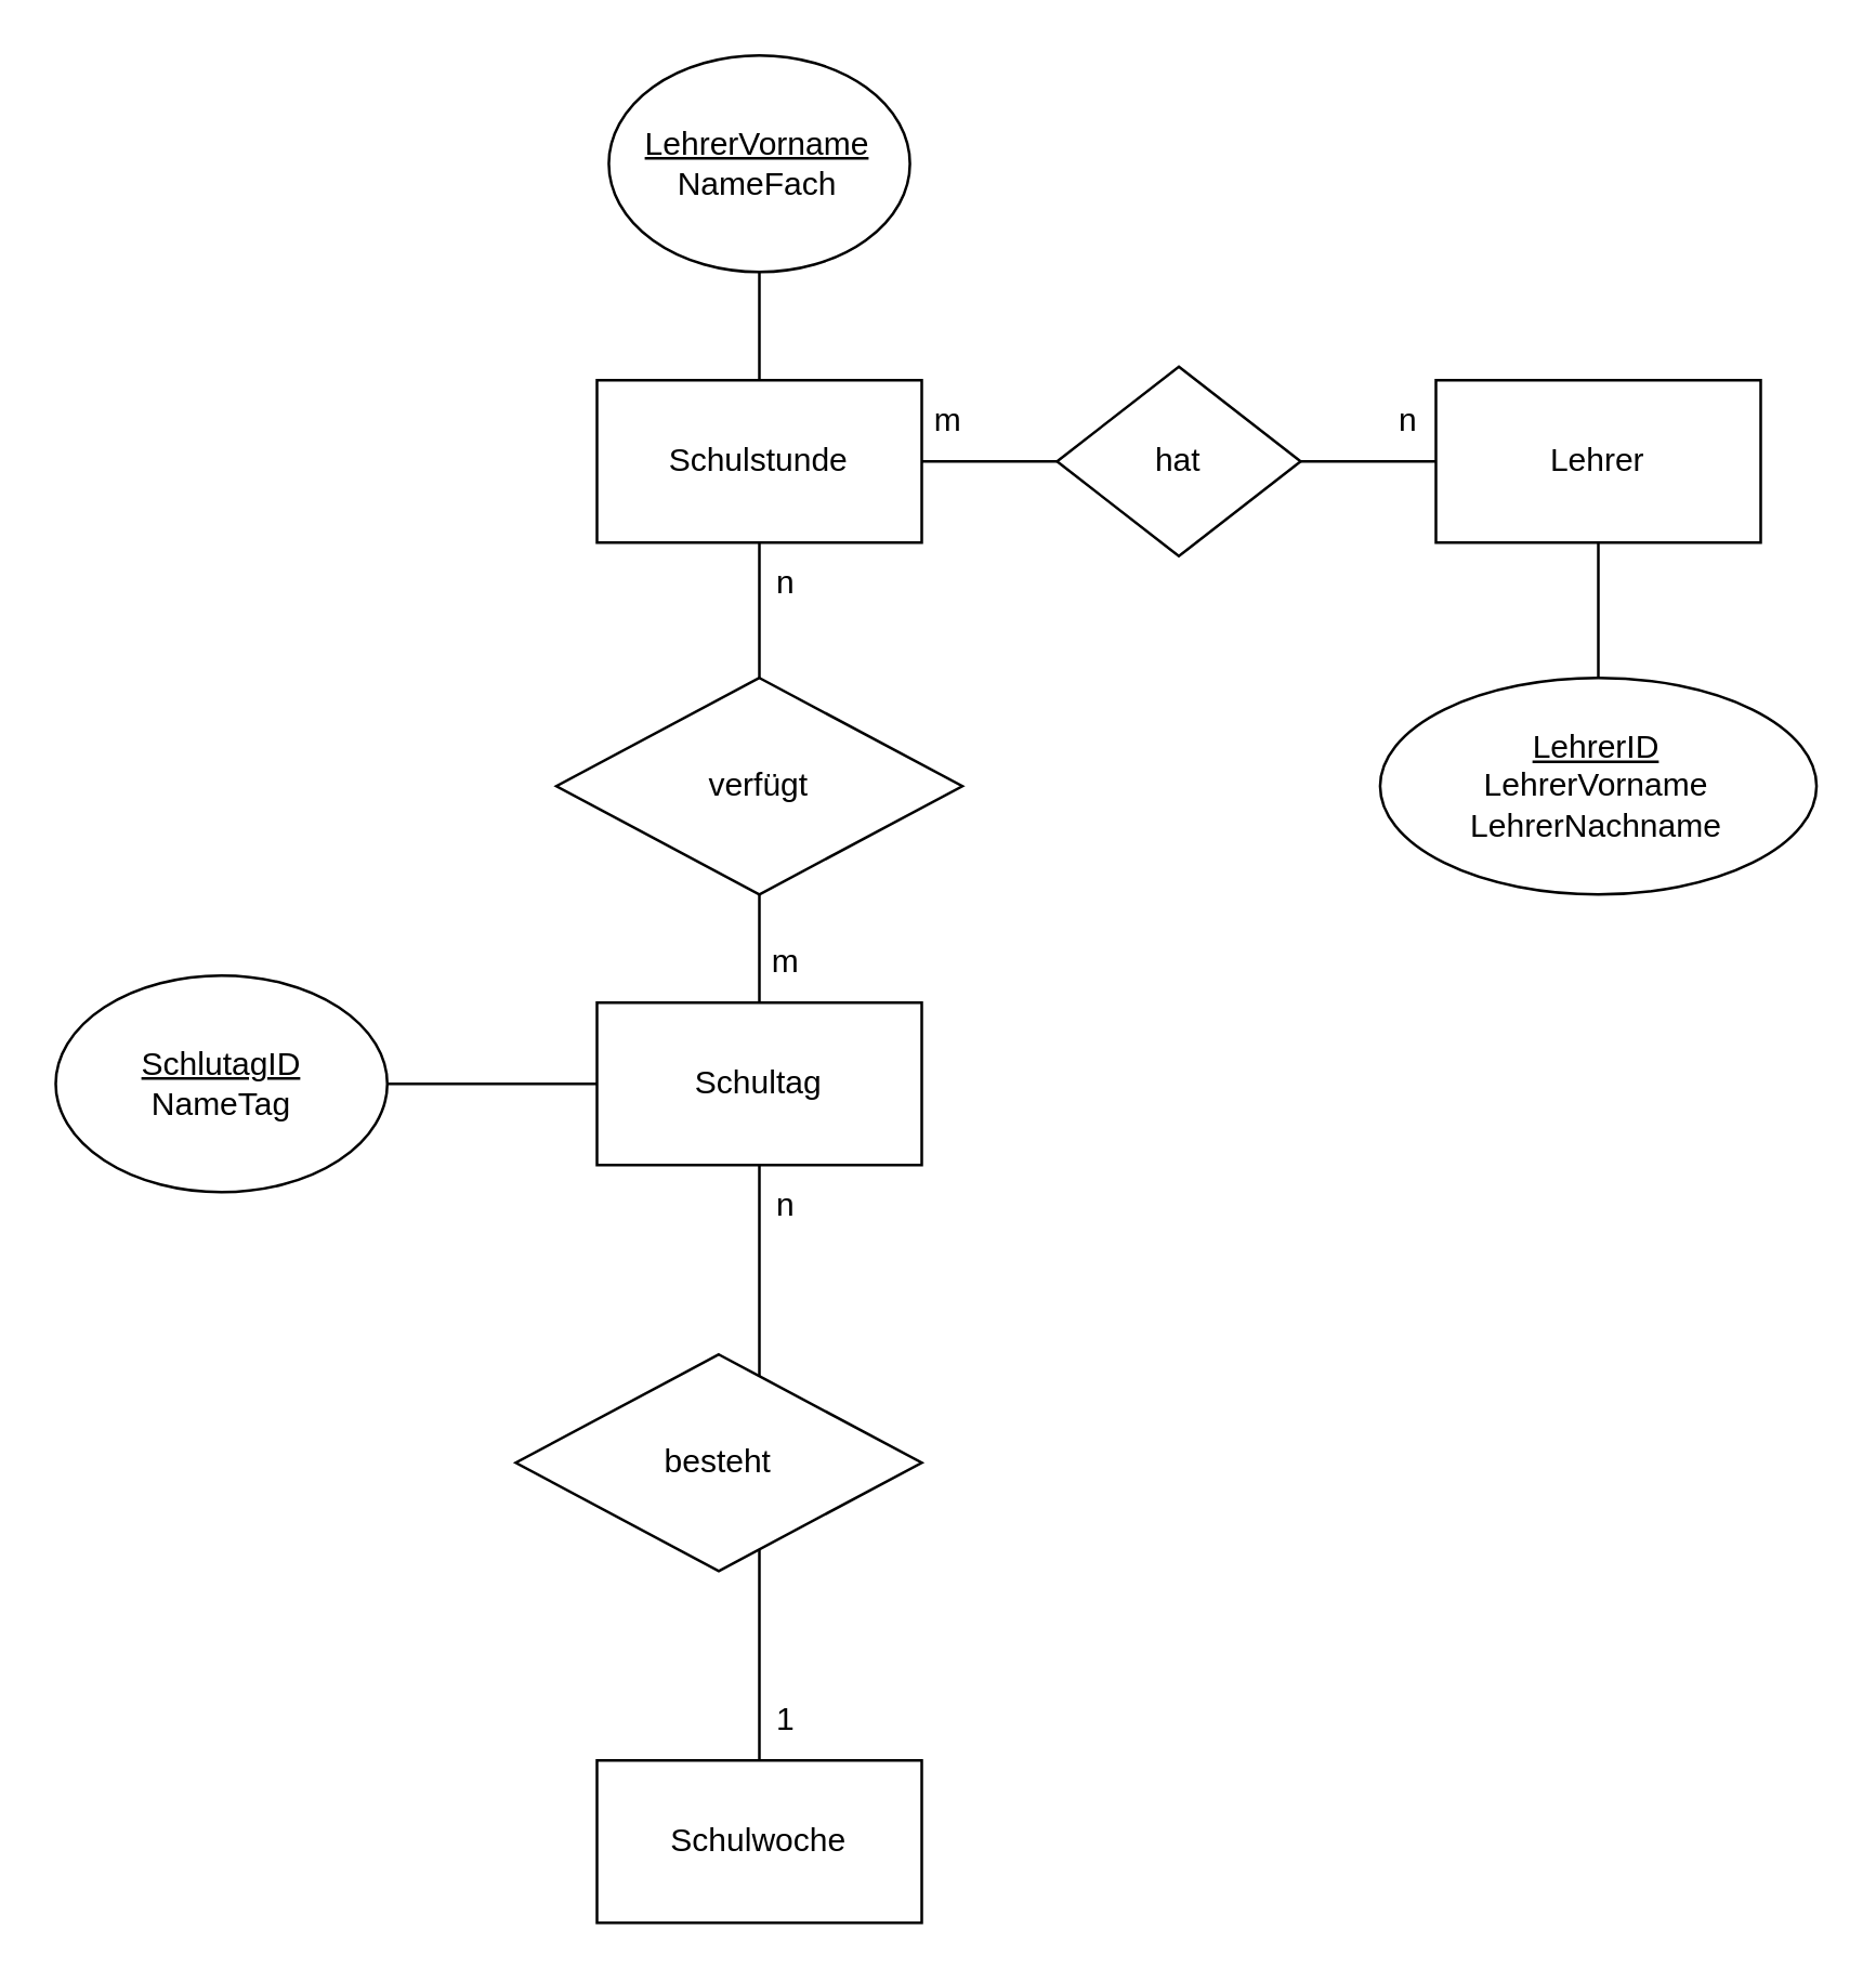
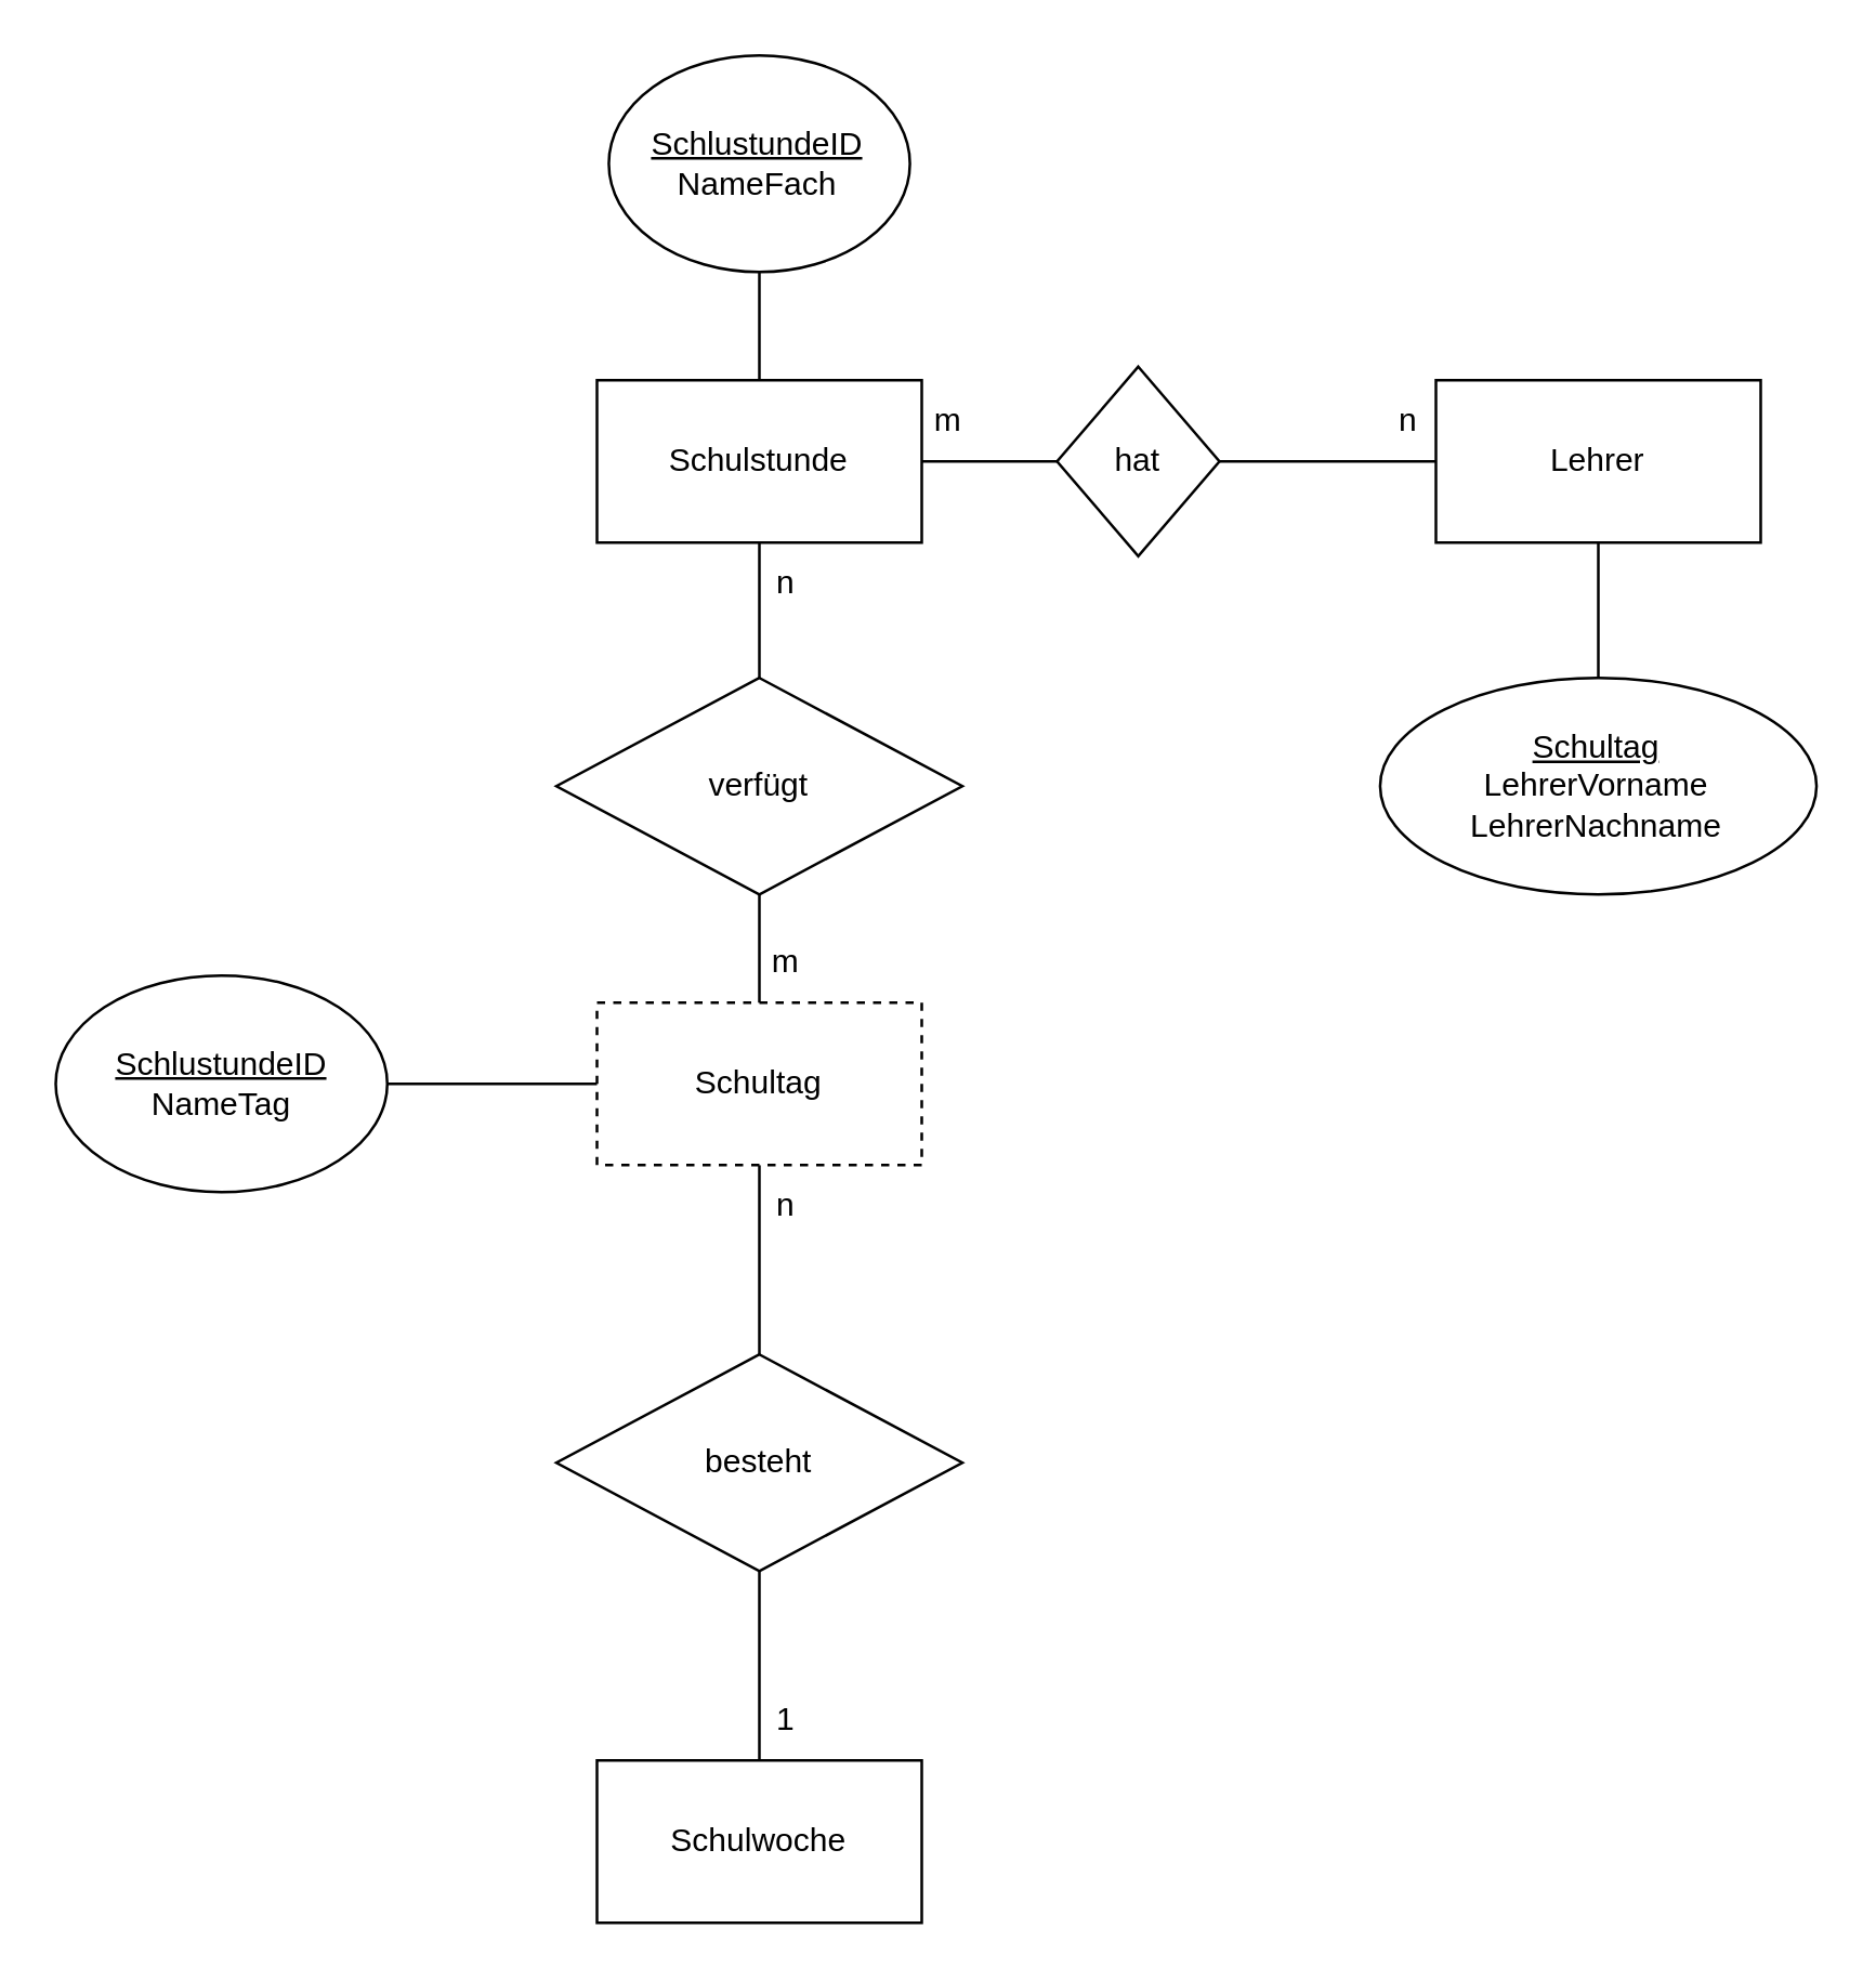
- <mxCell id="22" value="&lt;div&gt;&lt;u&gt;LehrerVorname&lt;/u&gt;&lt;/div&gt;&lt;div&gt;NameFach&lt;u&gt;&lt;br&gt;&lt;/u&gt;&lt;/div&gt;" style="ellipse;whiteSpace=wrap;html=1;" vertex="1" parent="1"><mxGeometry x="224.38" y="20" width="111.25" height="80" as="geometry" /></mxCell>
+ <mxCell id="22" value="&lt;div&gt;&lt;u&gt;SchlustundeID&lt;/u&gt;&lt;/div&gt;&lt;div&gt;NameFach&lt;u&gt;&lt;br&gt;&lt;/u&gt;&lt;/div&gt;" style="ellipse;whiteSpace=wrap;html=1;" vertex="1" parent="1"><mxGeometry x="224.38" y="20" width="111.25" height="80" as="geometry" /></mxCell>
- <mxCell id="16" value="hat" style="rhombus;whiteSpace=wrap;html=1;" vertex="1" parent="1"><mxGeometry x="390" y="135" width="90" height="70" as="geometry" /></mxCell>
+ <mxCell id="16" value="hat" style="rhombus;whiteSpace=wrap;html=1;" vertex="1" parent="1"><mxGeometry x="390" y="135" width="60" height="70" as="geometry" /></mxCell>
- <mxCell id="21" value="&lt;div&gt;&lt;u&gt;LehrerID&lt;/u&gt;&lt;br&gt;&lt;/div&gt;&lt;div&gt;LehrerVorname&lt;/div&gt;&lt;div&gt;LehrerNachname&lt;br&gt;&lt;/div&gt;" style="ellipse;whiteSpace=wrap;html=1;" vertex="1" parent="1"><mxGeometry x="509.38" y="250" width="161.25" height="80" as="geometry" /></mxCell>
+ <mxCell id="21" value="&lt;div&gt;&lt;u&gt;Schultag&lt;/u&gt;&lt;br&gt;&lt;/div&gt;&lt;div&gt;LehrerVorname&lt;/div&gt;&lt;div&gt;LehrerNachname&lt;br&gt;&lt;/div&gt;" style="ellipse;whiteSpace=wrap;html=1;" vertex="1" parent="1"><mxGeometry x="509.38" y="250" width="161.25" height="80" as="geometry" /></mxCell>
- <mxCell id="24" value="&lt;div&gt;&lt;u&gt;SchlutagID&lt;/u&gt;&lt;/div&gt;&lt;div&gt;NameTag&lt;br&gt;&lt;/div&gt;" style="ellipse;whiteSpace=wrap;html=1;" vertex="1" parent="1"><mxGeometry x="20" y="360" width="122.5" height="80" as="geometry" /></mxCell>
+ <mxCell id="24" value="&lt;div&gt;&lt;u&gt;SchlustundeID&lt;/u&gt;&lt;/div&gt;&lt;div&gt;NameTag&lt;br&gt;&lt;/div&gt;" style="ellipse;whiteSpace=wrap;html=1;" vertex="1" parent="1"><mxGeometry x="20" y="360" width="122.5" height="80" as="geometry" /></mxCell>
- <mxCell id="3" value="Schultag" style="rounded=0;whiteSpace=wrap;html=1;" vertex="1" parent="1"><mxGeometry x="220" y="370" width="120" height="60" as="geometry" /></mxCell>
+ <mxCell id="3" value="Schultag" style="rounded=0;whiteSpace=wrap;html=1;dashed=1;" vertex="1" parent="1"><mxGeometry x="220" y="370" width="120" height="60" as="geometry" /></mxCell>
- <mxCell id="9" value="&lt;div&gt;besteht&lt;/div&gt;" style="rhombus;whiteSpace=wrap;html=1;" vertex="1" parent="1"><mxGeometry x="190" y="500" width="150" height="80" as="geometry" /></mxCell>
+ <mxCell id="9" value="&lt;div&gt;besteht&lt;/div&gt;" style="rhombus;whiteSpace=wrap;html=1;" vertex="1" parent="1"><mxGeometry x="205" y="500" width="150" height="80" as="geometry" /></mxCell>
